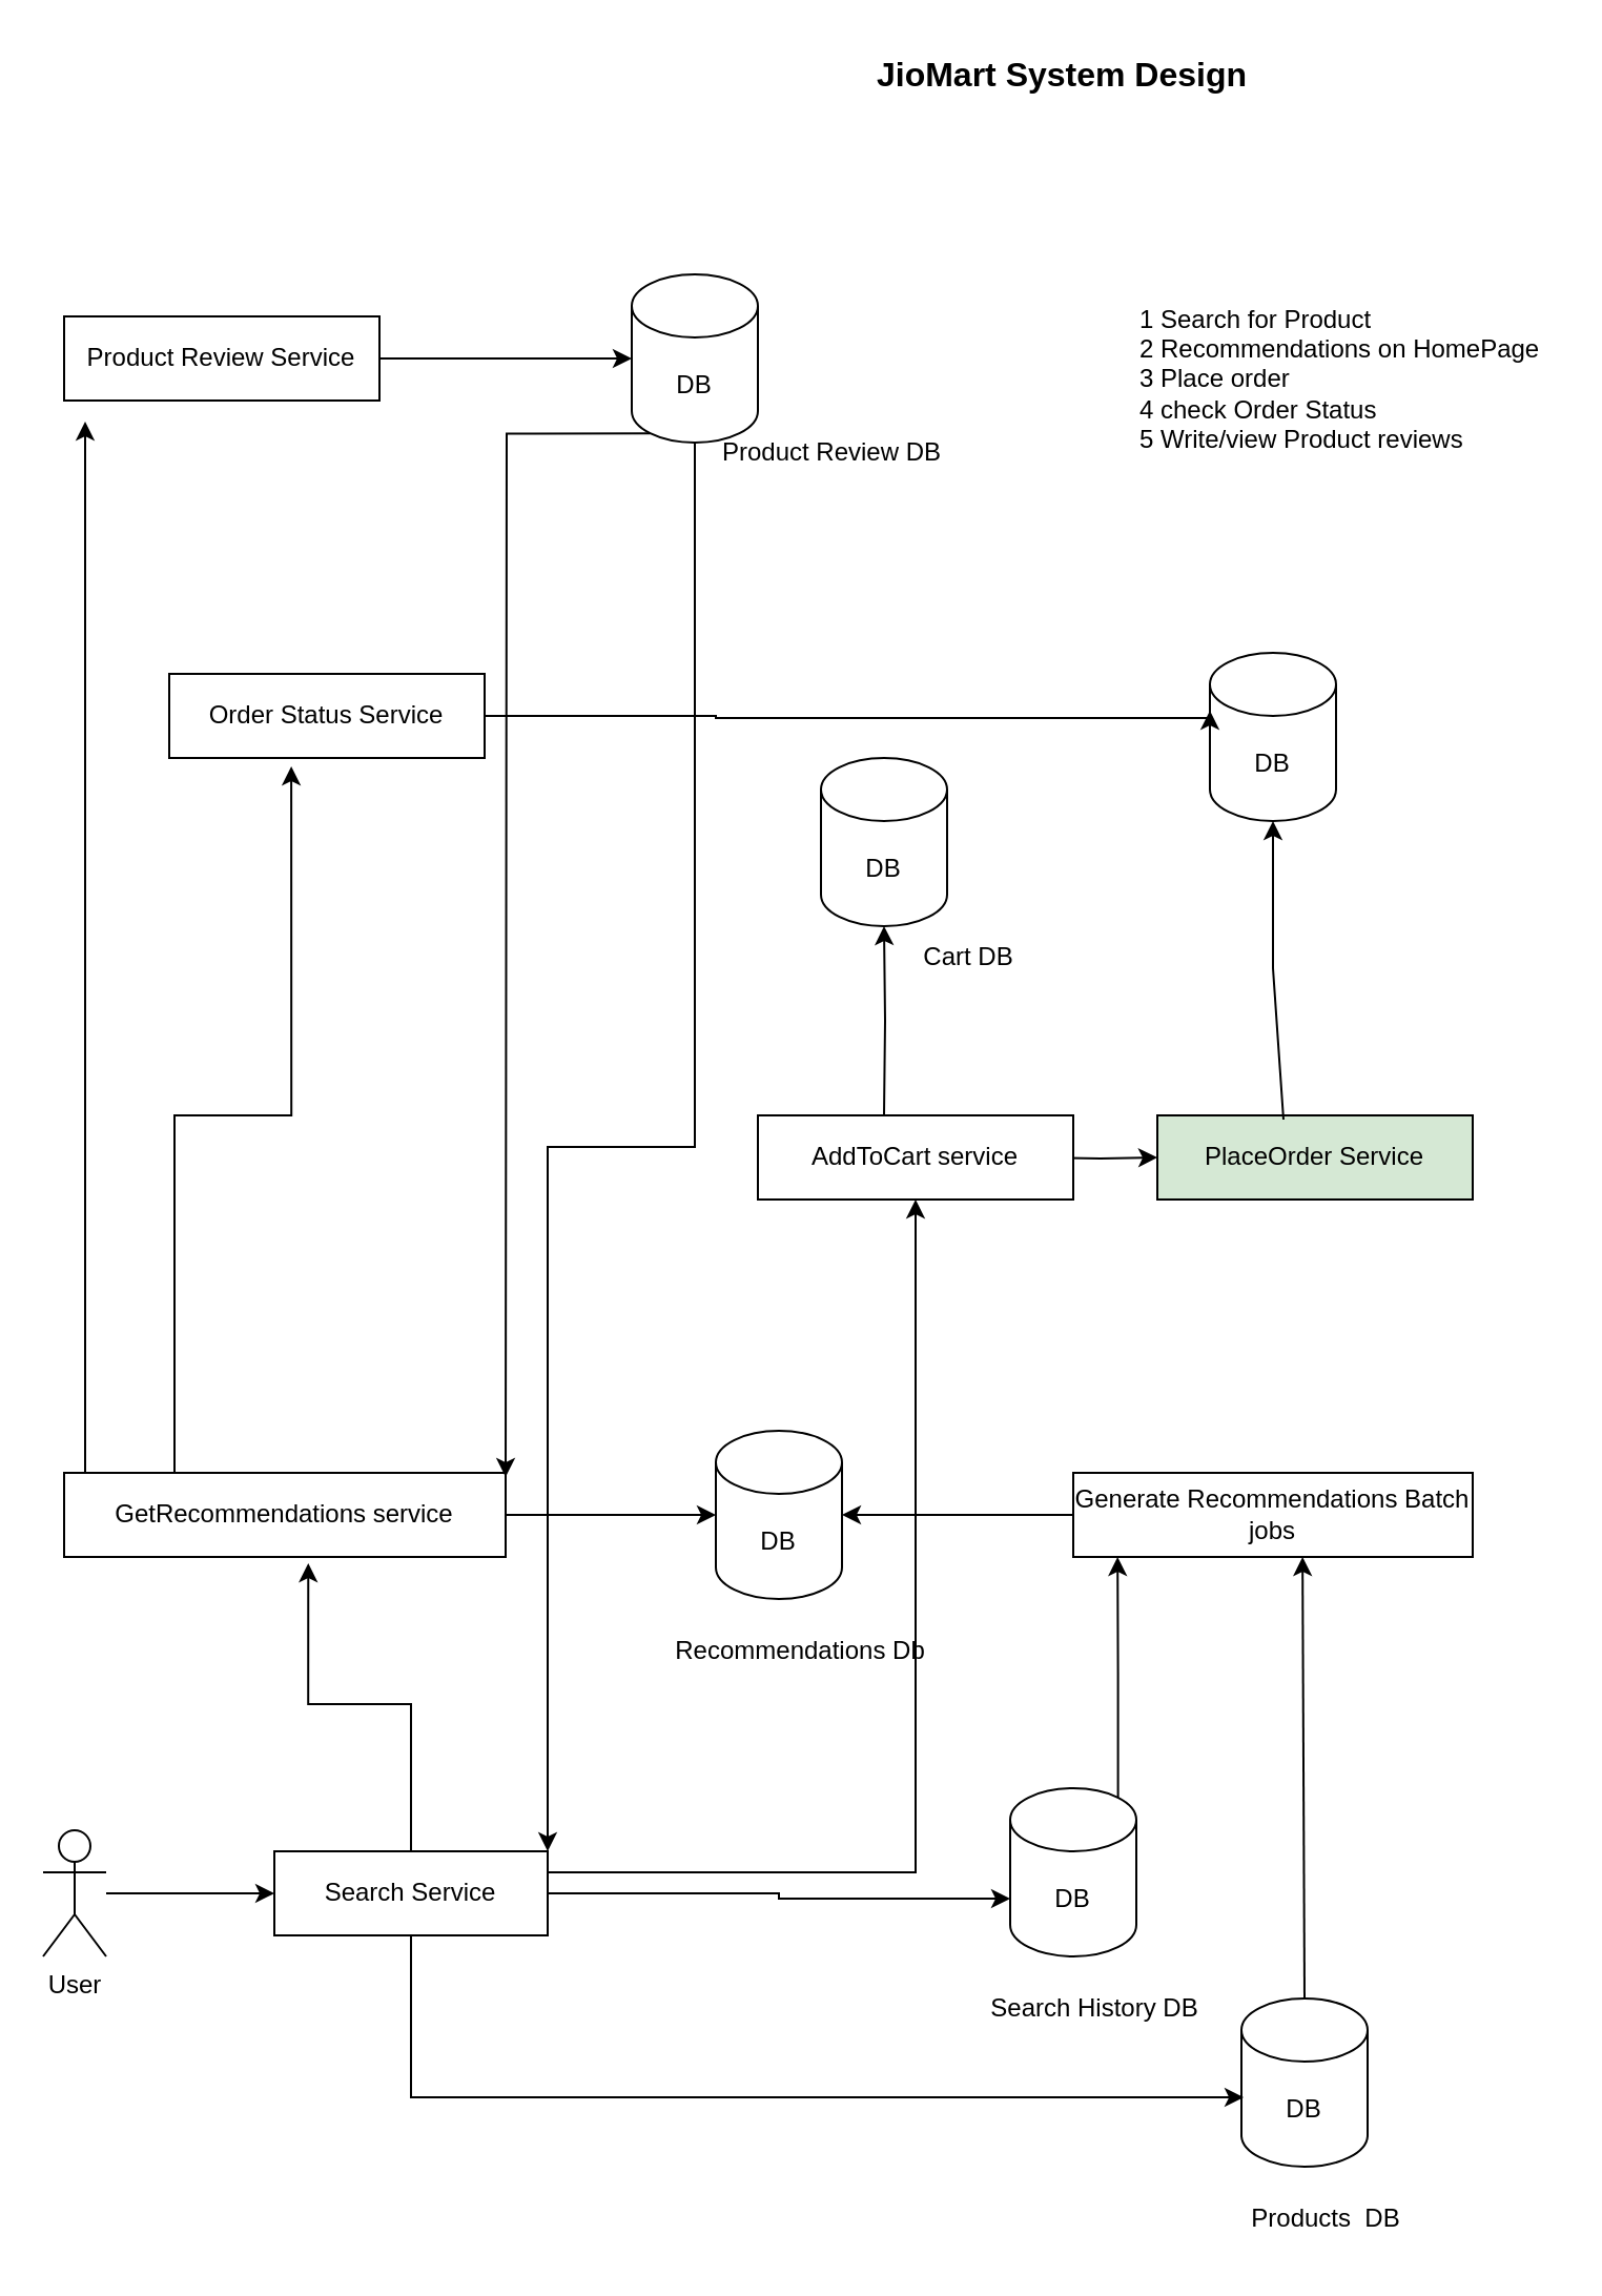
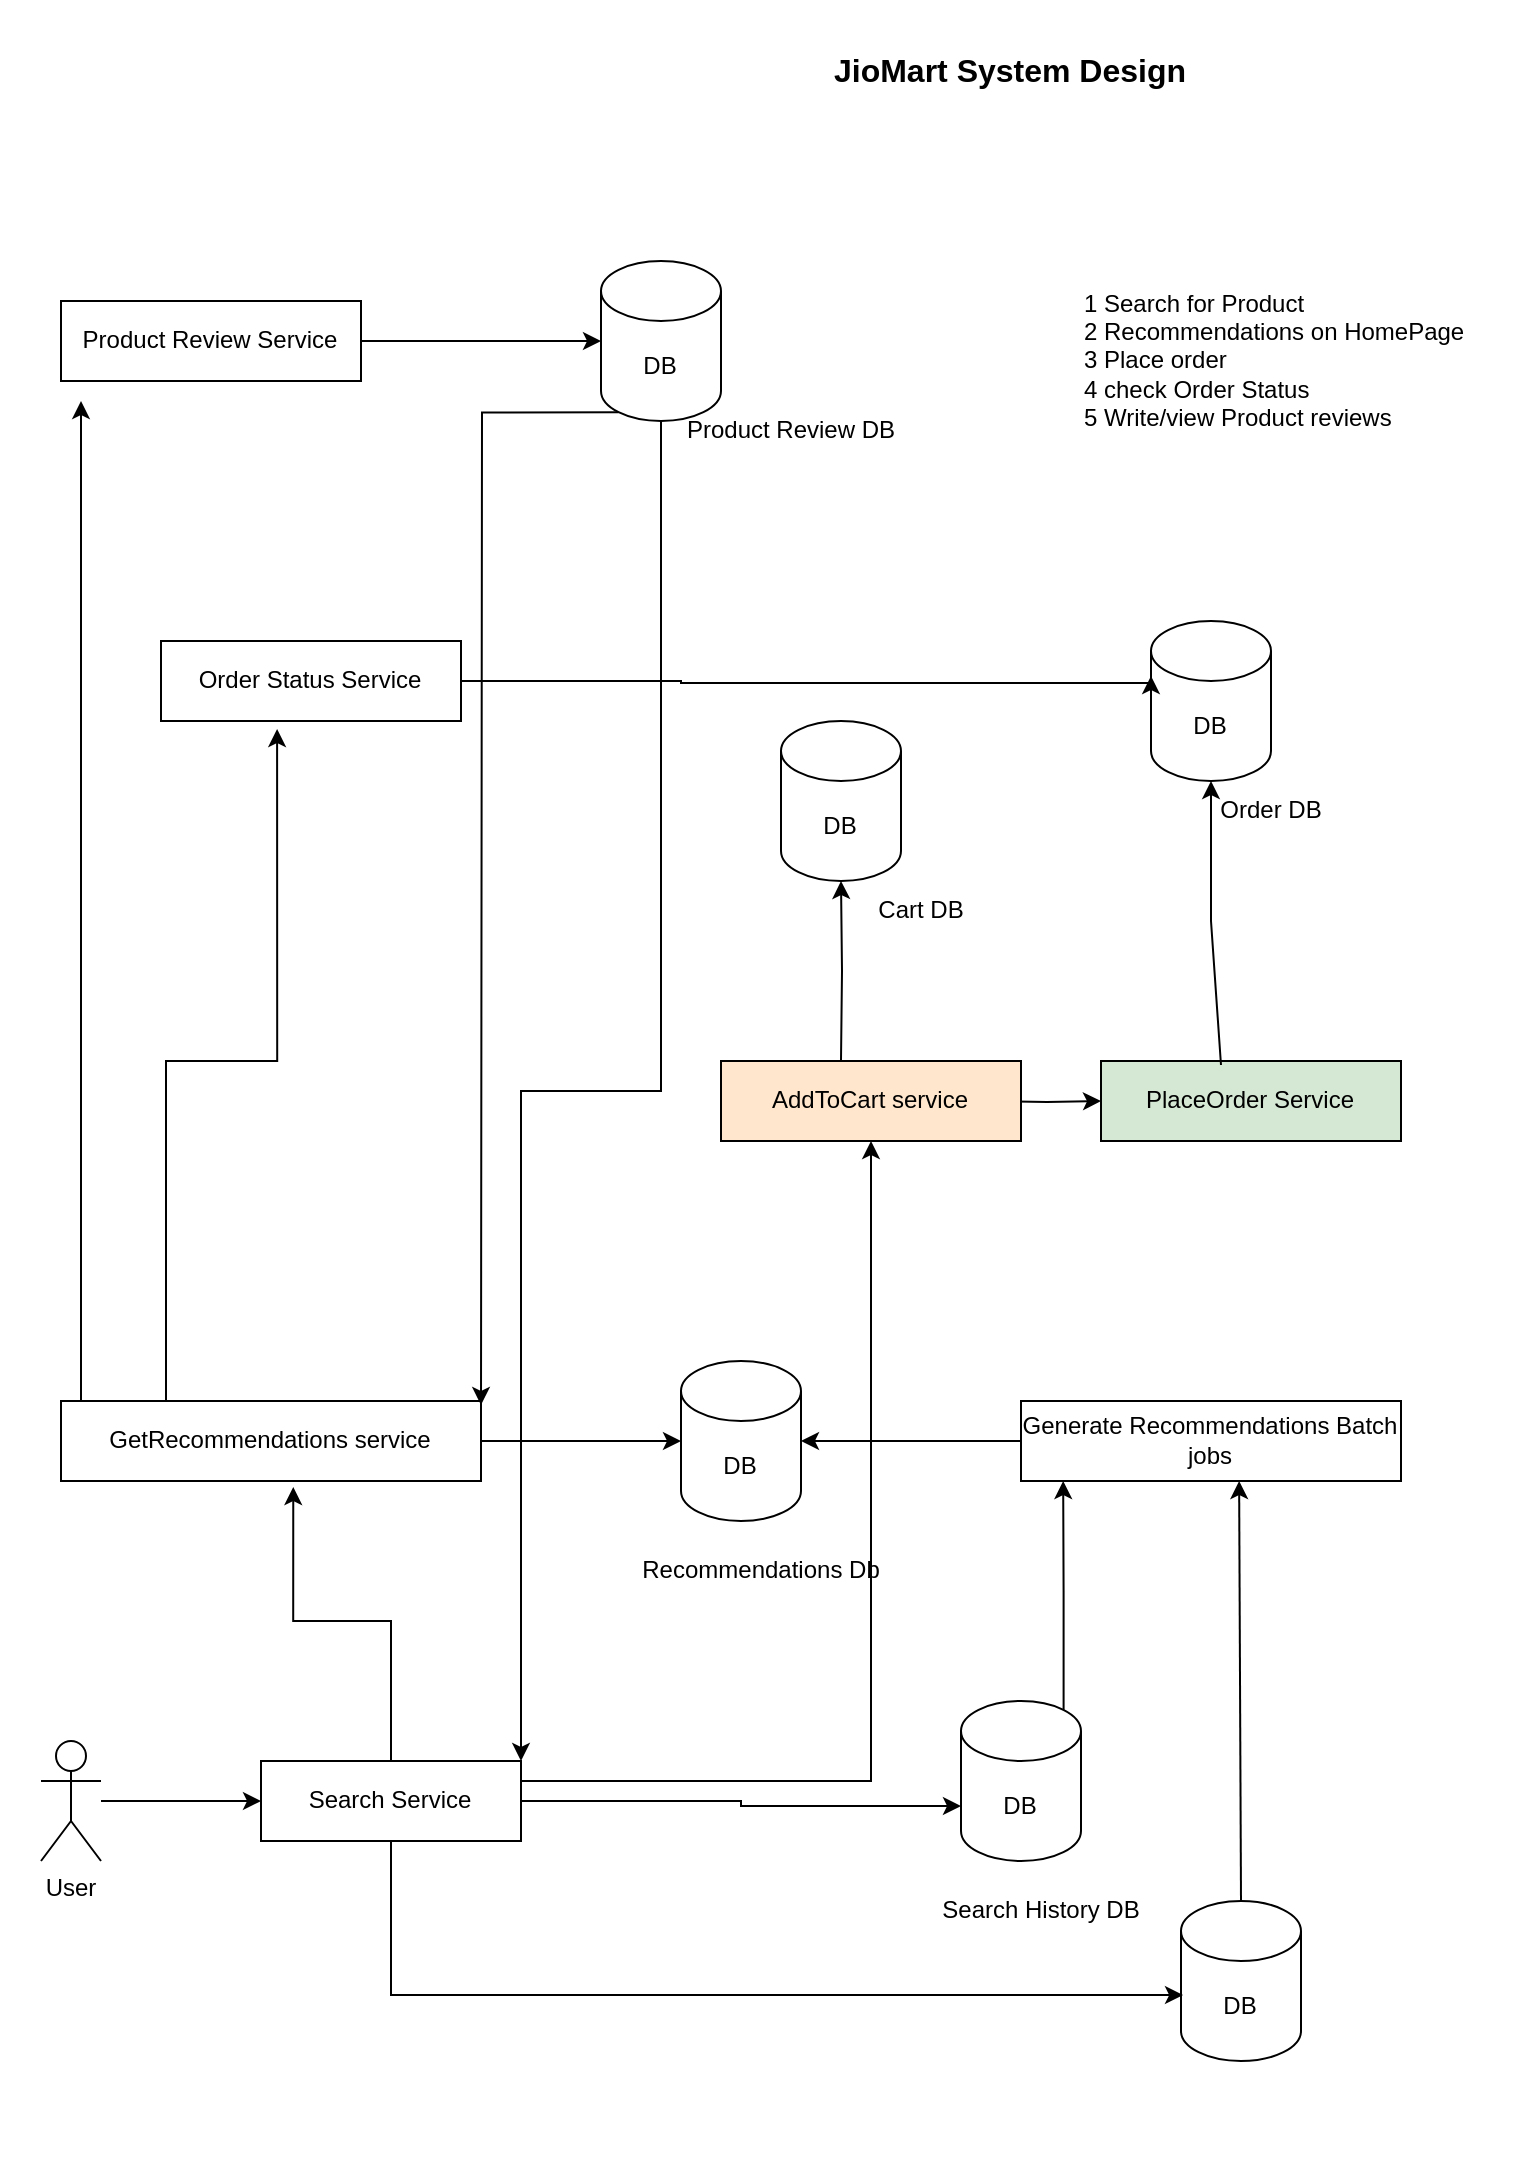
+ <mxCell id="27" value="Order DB" style="text;html=1;align=center;verticalAlign=middle;resizable=0;points=[];autosize=1;strokeColor=none;fillColor=none;" vertex="1" parent="1"><mxGeometry x="600" y="390" width="70" height="30" as="geometry" /></mxCell>
- <mxCell id="19" value="AddToCart service" style="rounded=0;whiteSpace=wrap;html=1;" vertex="1" parent="1"><mxGeometry x="360" y="530" width="150" height="40" as="geometry" /></mxCell>
+ <mxCell id="19" value="AddToCart service" style="rounded=0;whiteSpace=wrap;html=1;fillColor=#ffe6cc;" vertex="1" parent="1"><mxGeometry x="360" y="530" width="150" height="40" as="geometry" /></mxCell>
- <mxCell id="21" value="Products&amp;nbsp; DB" style="text;html=1;align=center;verticalAlign=middle;resizable=0;points=[];autosize=1;strokeColor=none;fillColor=none;" vertex="1" parent="1"><mxGeometry x="585" y="1040" width="90" height="30" as="geometry" /></mxCell>
